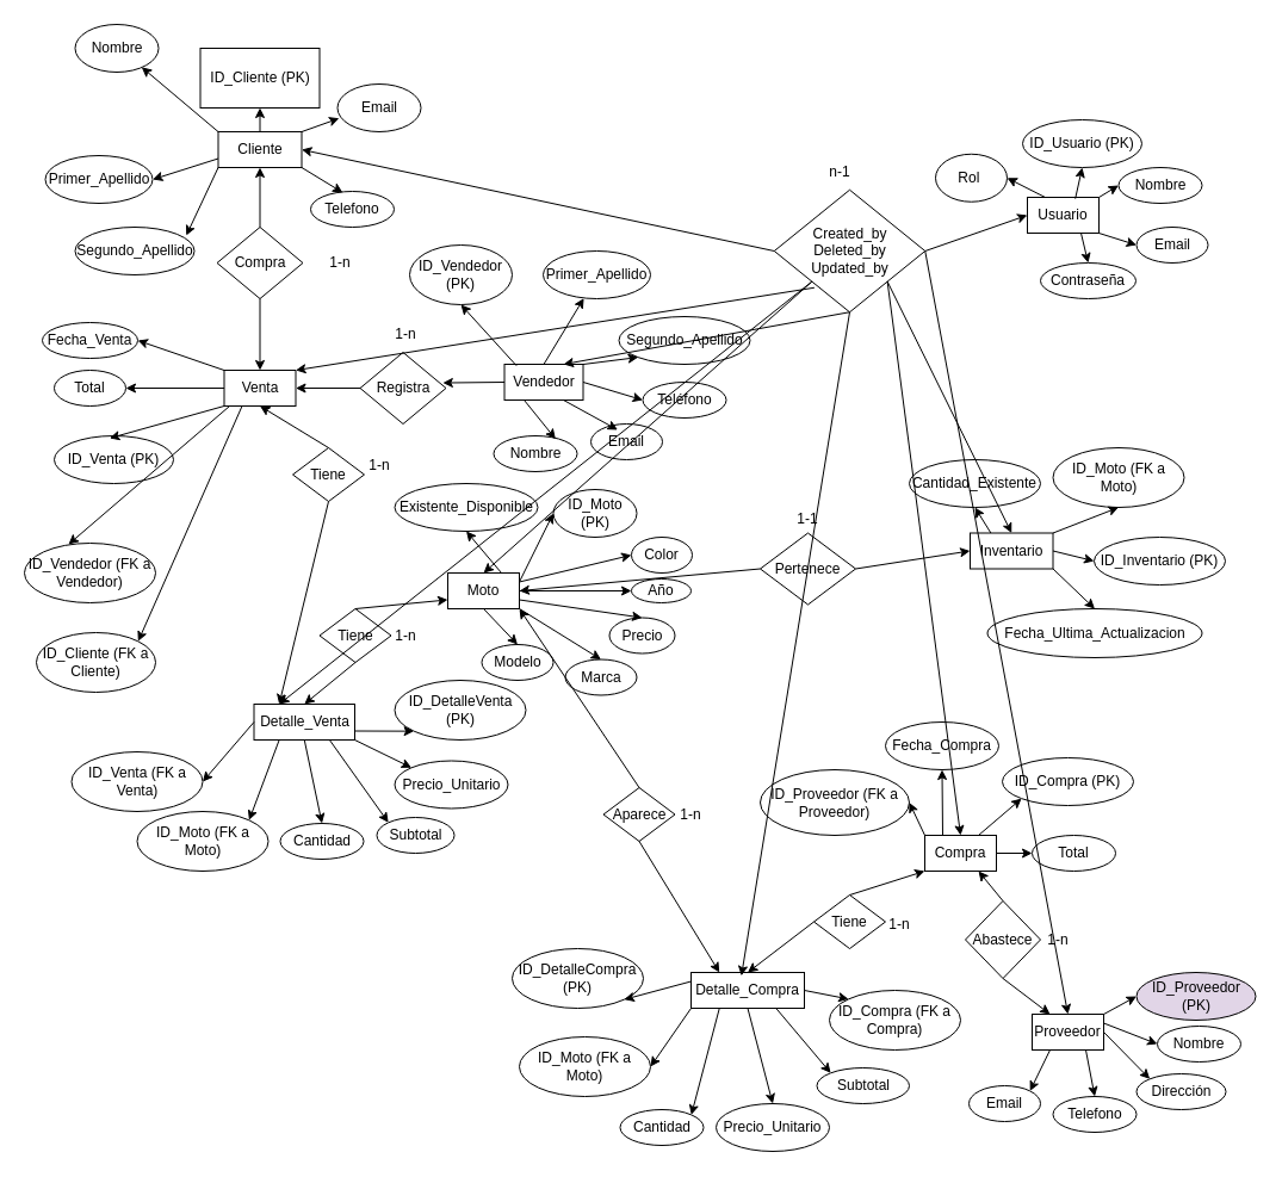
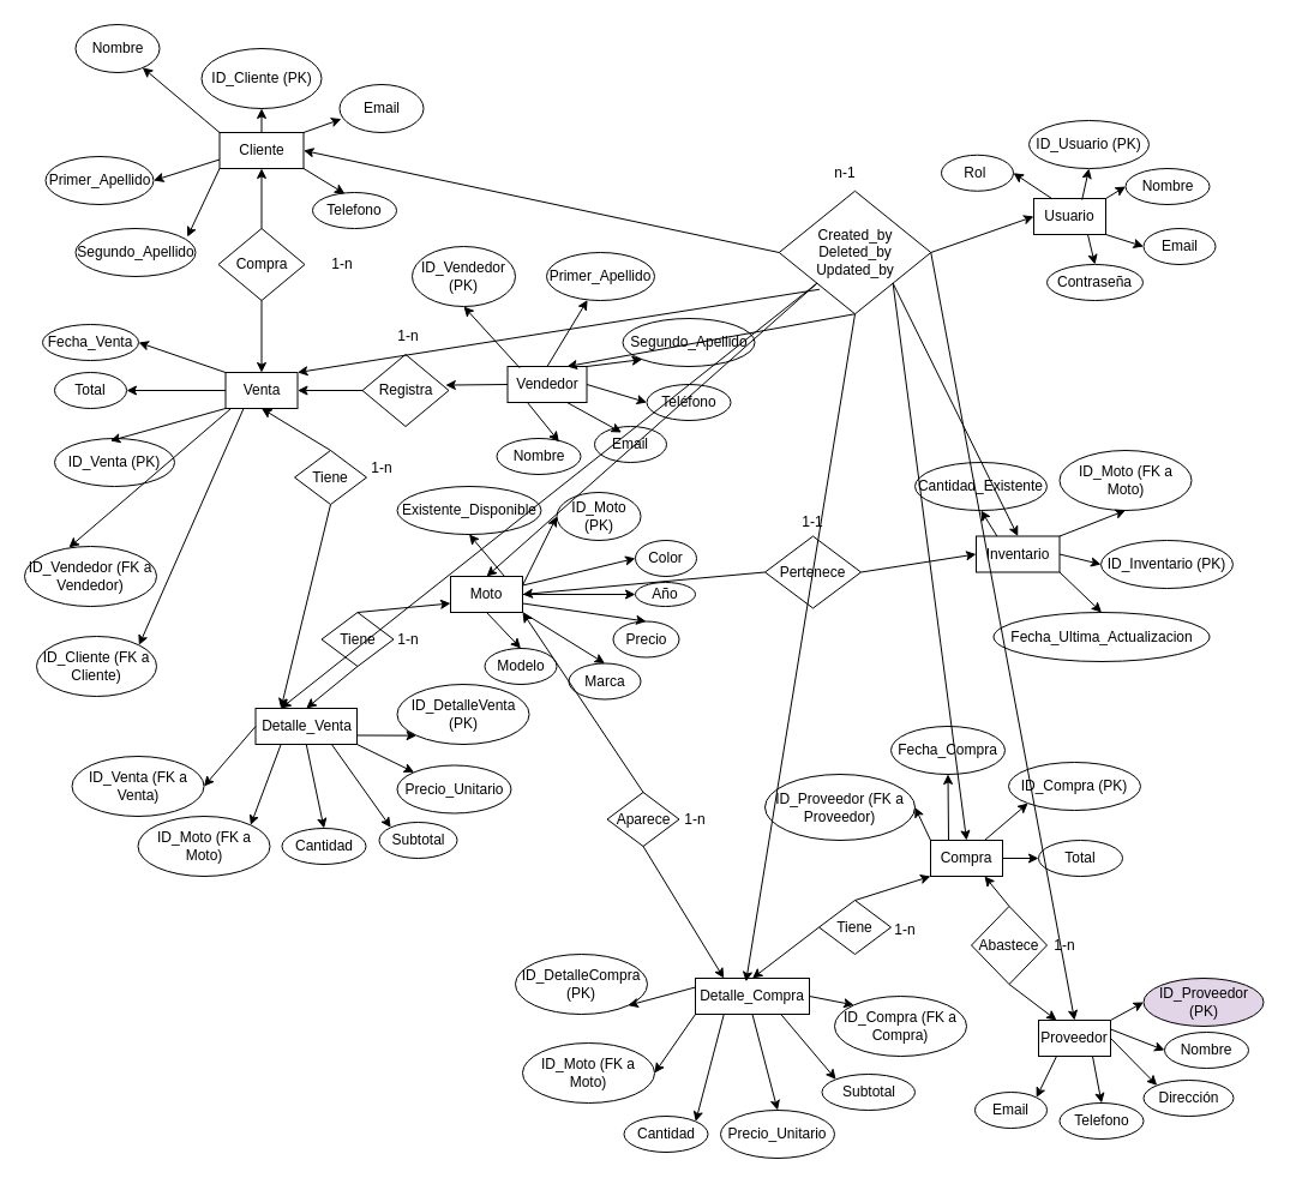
- <mxCell id="7" value="ID_Cliente (PK)" style="whiteSpace=wrap;html=1;rounded=0;" parent="1" vertex="1"><mxGeometry x="167.5" y="40" width="100" height="50" as="geometry" /></mxCell>
+ <mxCell id="7" value="ID_Cliente (PK)" style="ellipse;whiteSpace=wrap;html=1;" parent="1" vertex="1"><mxGeometry x="167.5" y="40" width="100" height="50" as="geometry" /></mxCell>
- <mxCell id="33" value="Rol&amp;nbsp;" style="ellipse;whiteSpace=wrap;html=1;" parent="1" vertex="1"><mxGeometry x="784" y="128.75" width="60" height="40" as="geometry" /></mxCell>
+ <mxCell id="33" value="Rol&amp;nbsp;" style="ellipse;whiteSpace=wrap;html=1;" parent="1" vertex="1"><mxGeometry x="784" y="128.75" width="60" height="30" as="geometry" /></mxCell>
